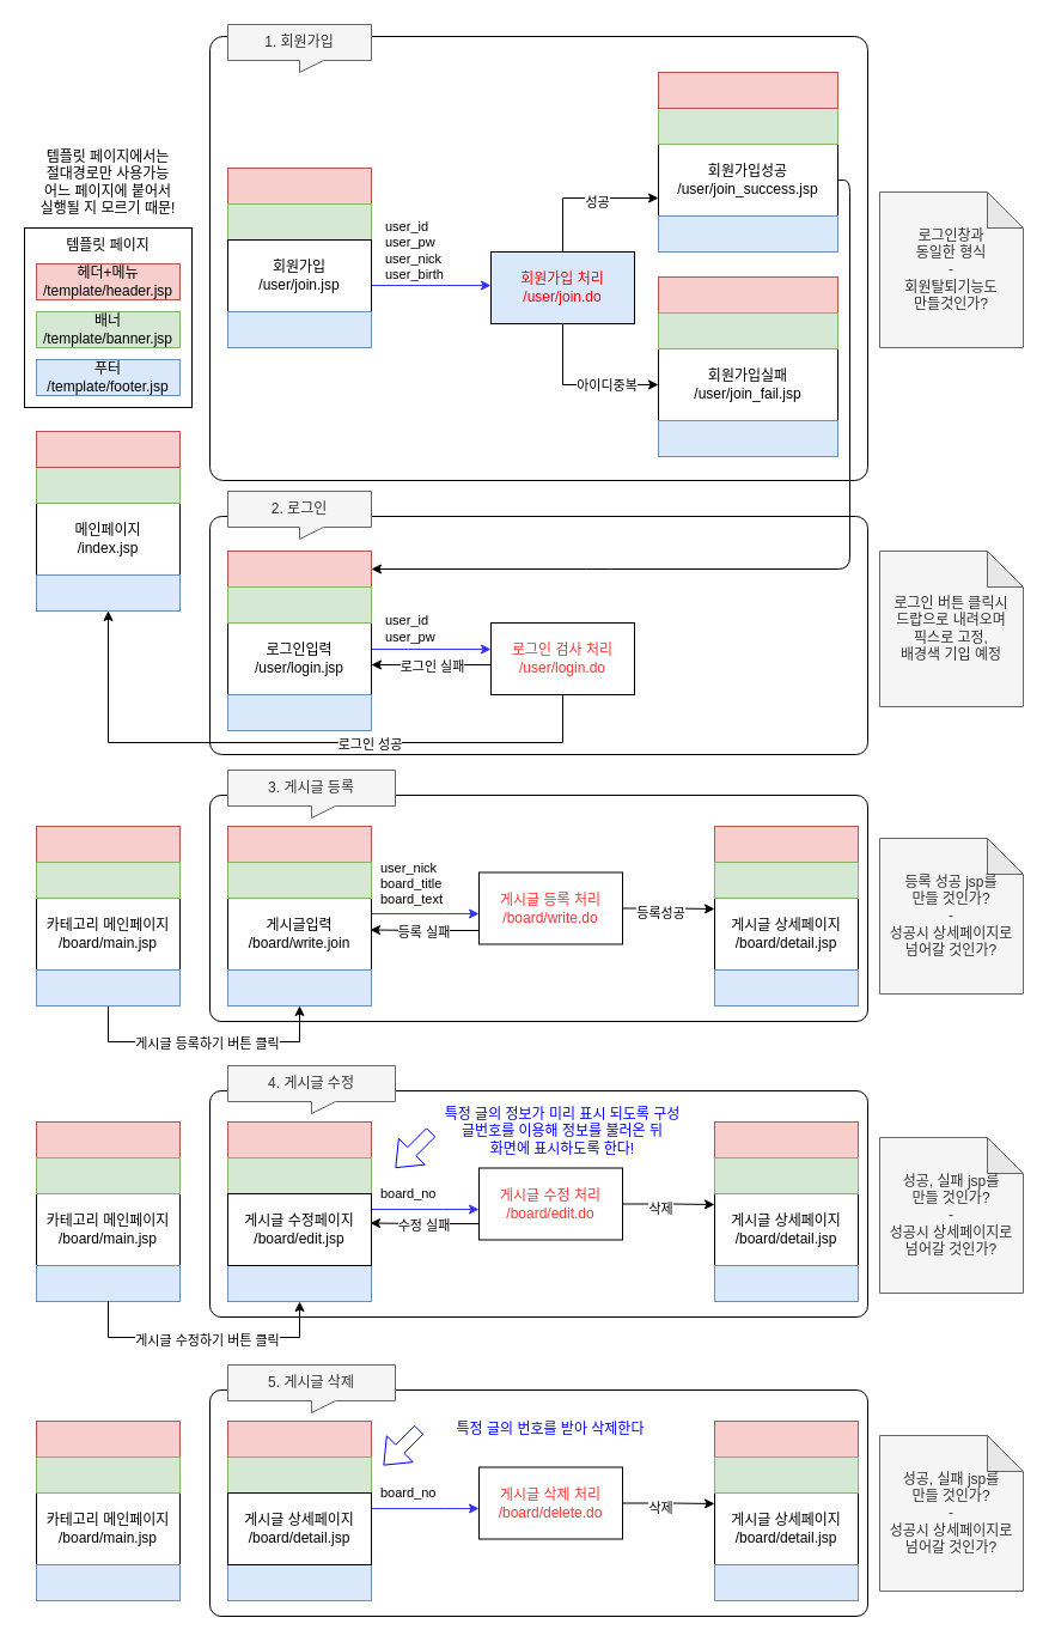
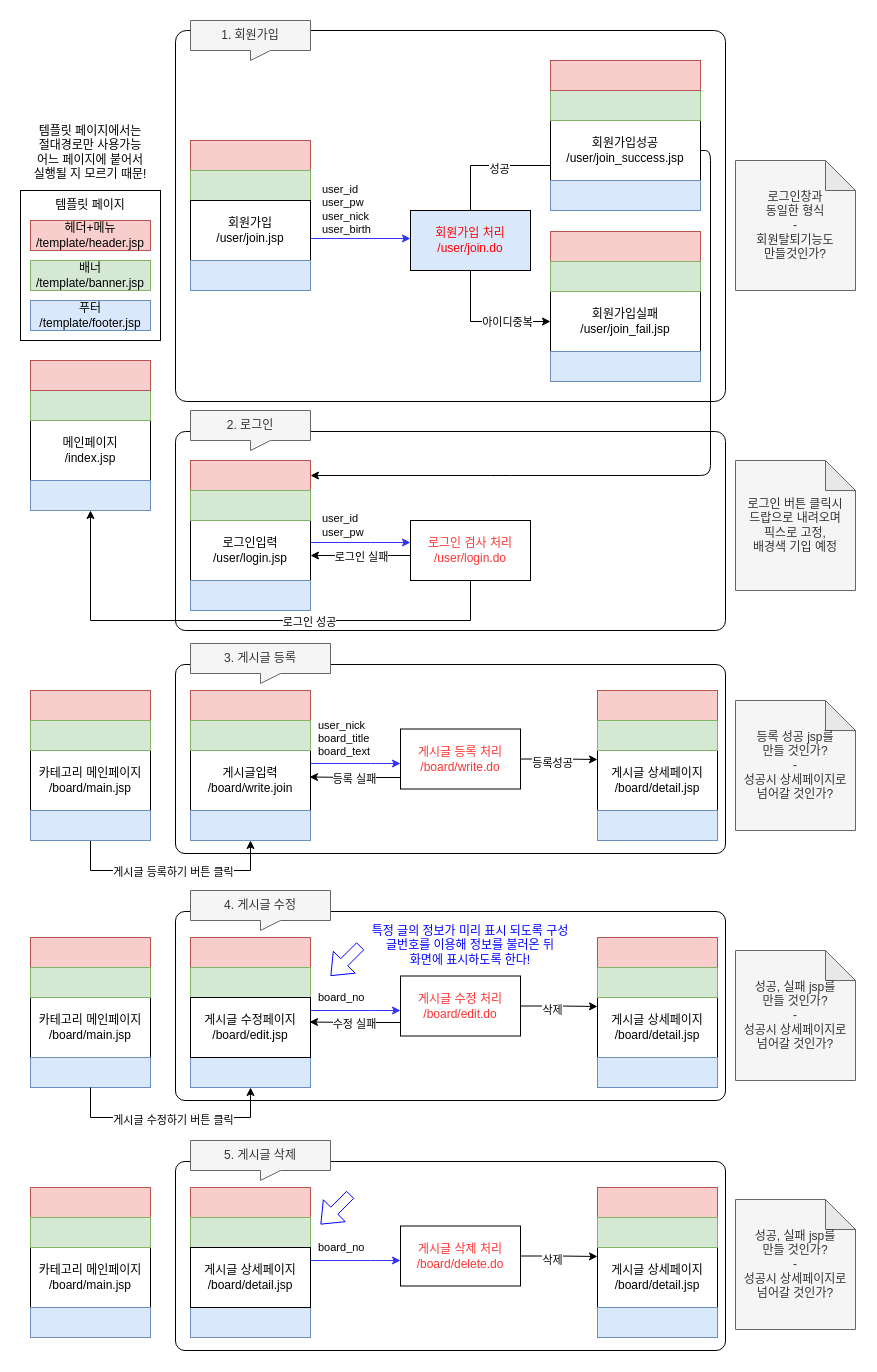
- <mxCell id="17" style="edgeStyle=orthogonalEdgeStyle;rounded=0;orthogonalLoop=1;jettySize=auto;html=1;exitX=0.5;exitY=0;exitDx=0;exitDy=0;entryX=0;entryY=0.75;entryDx=0;entryDy=0;" edge="1" parent="1" source="19" target="20"><mxGeometry relative="1" as="geometry" /></mxCell>
+ <mxCell id="17" style="edgeStyle=orthogonalEdgeStyle;rounded=0;orthogonalLoop=1;jettySize=auto;html=1;exitX=0.5;exitY=0;exitDx=0;exitDy=0;entryX=0;entryY=0.75;entryDx=0;entryDy=0;endArrow=none;" edge="1" parent="1" source="19" target="20"><mxGeometry relative="1" as="geometry" /></mxCell>
- <mxCell id="119" value="특정 글의 번호를 받아 삭제한다" style="text;html=1;strokeColor=none;fillColor=none;align=center;verticalAlign=middle;whiteSpace=wrap;rounded=0;fontStyle=0;fontColor=#0000FF;" vertex="1" parent="1"><mxGeometry x="365" y="1180" width="190" height="28.5" as="geometry" /></mxCell>
